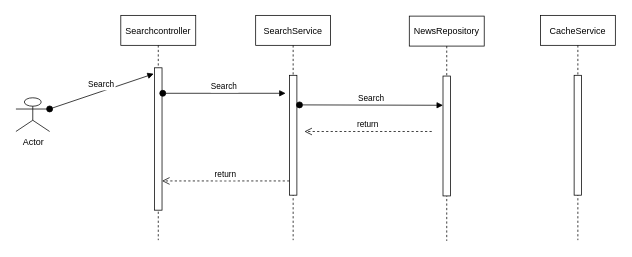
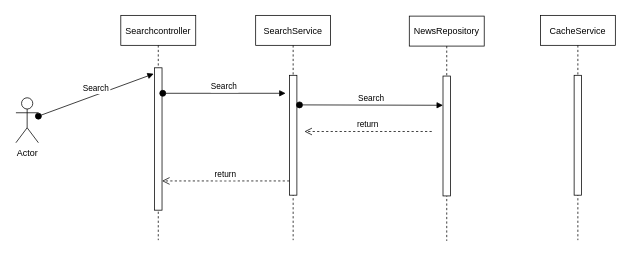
- <mxCell id="12" value="Actor" style="shape=umlActor;verticalLabelPosition=bottom;verticalAlign=top;html=1;outlineConnect=0;" parent="1" vertex="1"><mxGeometry x="20" y="130" width="45" height="45" as="geometry" /></mxCell>
+ <mxCell id="12" value="Actor" style="shape=umlActor;verticalLabelPosition=bottom;verticalAlign=top;html=1;outlineConnect=0;" parent="1" vertex="1"><mxGeometry x="20" y="130" width="30" height="60" as="geometry" /></mxCell>
